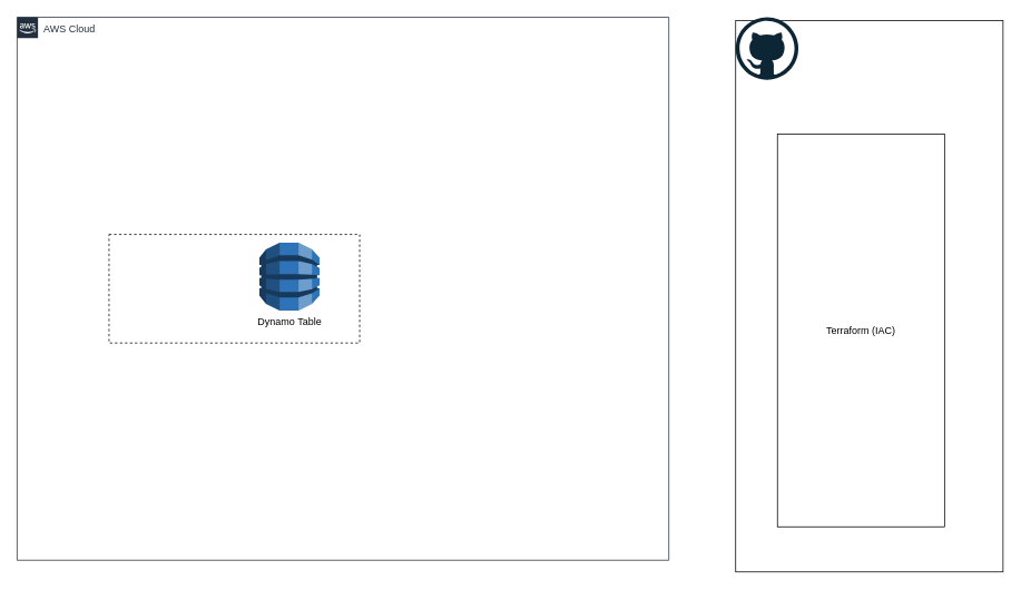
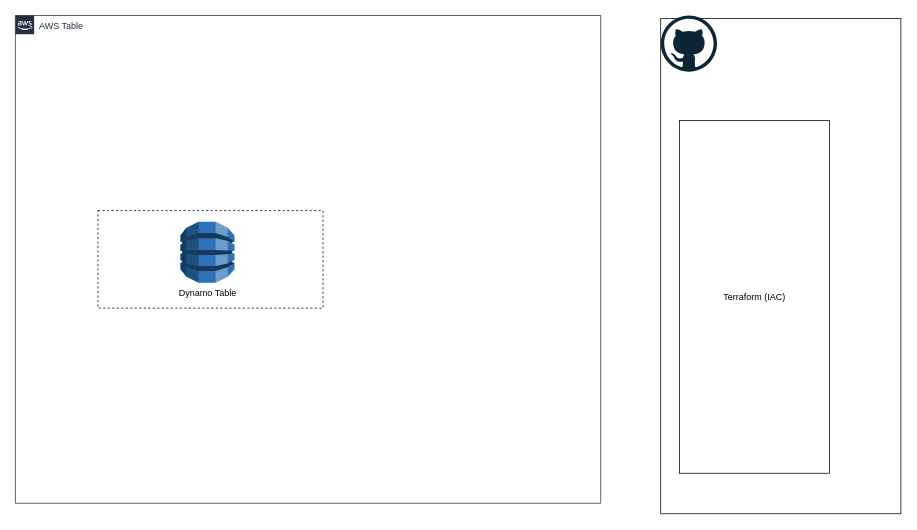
- <mxCell id="2" value="AWS Cloud" style="points=[[0,0],[0.25,0],[0.5,0],[0.75,0],[1,0],[1,0.25],[1,0.5],[1,0.75],[1,1],[0.75,1],[0.5,1],[0.25,1],[0,1],[0,0.75],[0,0.5],[0,0.25]];outlineConnect=0;gradientColor=none;html=1;whiteSpace=wrap;fontSize=12;fontStyle=0;shape=mxgraph.aws4.group;grIcon=mxgraph.aws4.group_aws_cloud_alt;strokeColor=#232F3E;fillColor=none;verticalAlign=top;align=left;spacingLeft=30;fontColor=#232F3E;dashed=0;labelBackgroundColor=#ffffff;container=1;pointerEvents=0;collapsible=0;recursiveResize=0;" parent="1" vertex="1"><mxGeometry x="20" y="20" width="780" height="650" as="geometry" /></mxCell>
+ <mxCell id="2" value="AWS Table" style="points=[[0,0],[0.25,0],[0.5,0],[0.75,0],[1,0],[1,0.25],[1,0.5],[1,0.75],[1,1],[0.75,1],[0.5,1],[0.25,1],[0,1],[0,0.75],[0,0.5],[0,0.25]];outlineConnect=0;gradientColor=none;html=1;whiteSpace=wrap;fontSize=12;fontStyle=0;shape=mxgraph.aws4.group;grIcon=mxgraph.aws4.group_aws_cloud_alt;strokeColor=#232F3E;fillColor=none;verticalAlign=top;align=left;spacingLeft=30;fontColor=#232F3E;dashed=0;labelBackgroundColor=#ffffff;container=1;pointerEvents=0;collapsible=0;recursiveResize=0;" parent="1" vertex="1"><mxGeometry x="20" y="20" width="780" height="650" as="geometry" /></mxCell>
- <mxCell id="4" value="Dynamo Table" style="outlineConnect=0;dashed=0;verticalLabelPosition=bottom;verticalAlign=top;align=center;html=1;shape=mxgraph.aws3.dynamo_db;fillColor=#2E73B8;gradientColor=none;" vertex="1" parent="3"><mxGeometry x="180" y="10" width="72" height="81" as="geometry" /></mxCell>
+ <mxCell id="4" value="Dynamo Table" style="outlineConnect=0;dashed=0;verticalLabelPosition=bottom;verticalAlign=top;align=center;html=1;shape=mxgraph.aws3.dynamo_db;fillColor=#2E73B8;gradientColor=none;" vertex="1" parent="3"><mxGeometry x="110" y="15" width="72" height="81" as="geometry" /></mxCell>
- <mxCell id="7" value="Terraform (IAC)" style="rounded=0;whiteSpace=wrap;html=1;fillColor=none;" vertex="1" parent="1"><mxGeometry x="930" y="160" width="200" height="470" as="geometry" /></mxCell>
+ <mxCell id="7" value="Terraform (IAC)" style="rounded=0;whiteSpace=wrap;html=1;fillColor=none;" vertex="1" parent="1"><mxGeometry x="905" y="160" width="200" height="470" as="geometry" /></mxCell>
